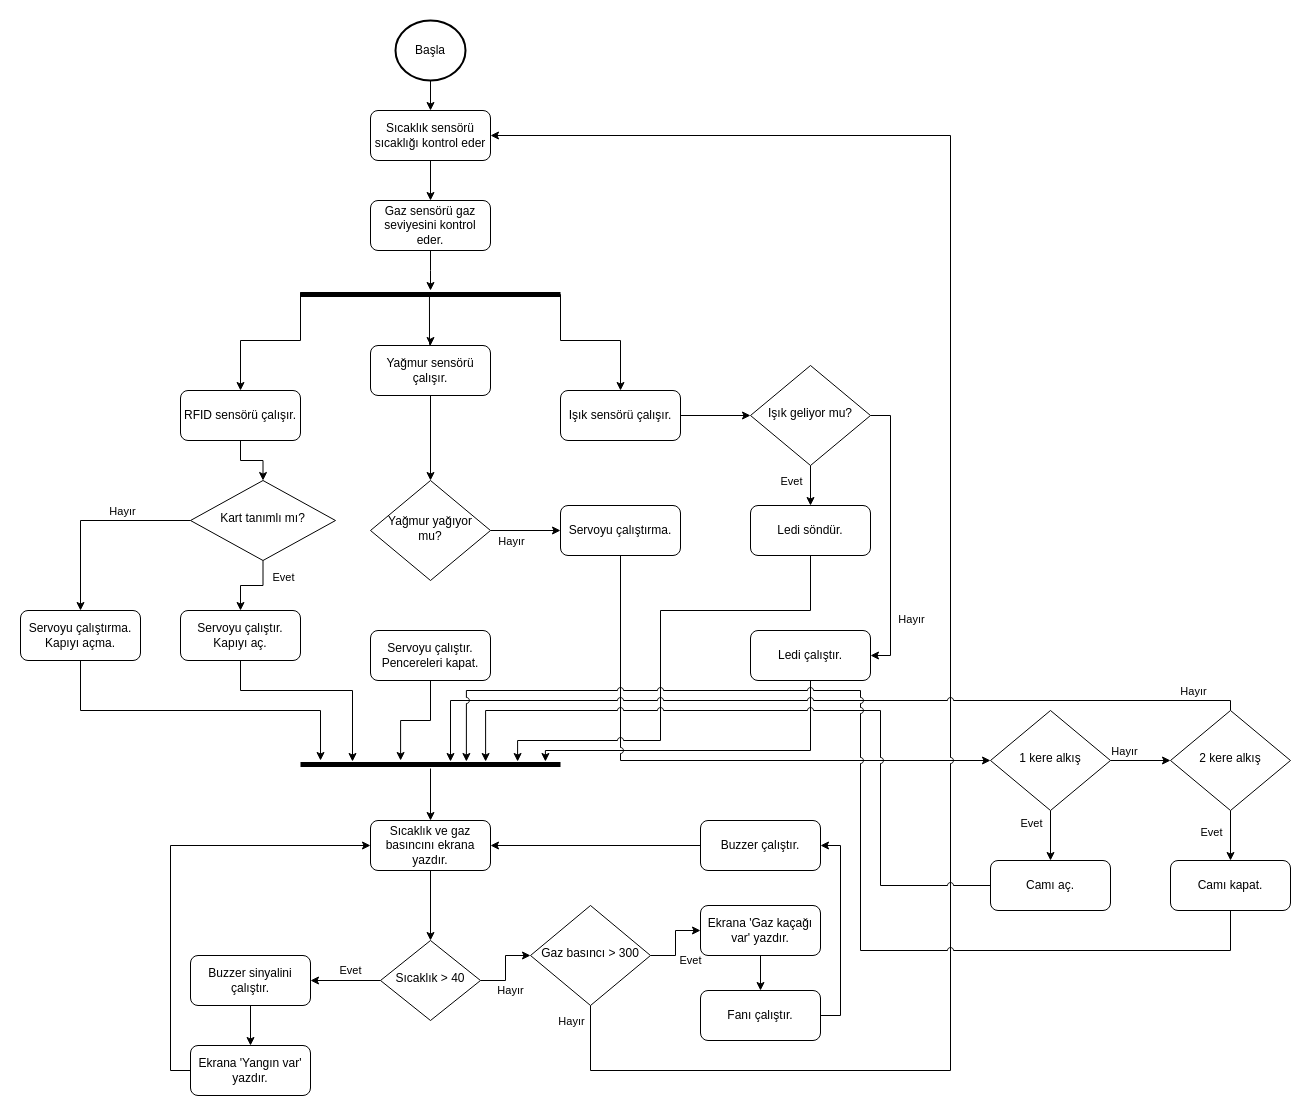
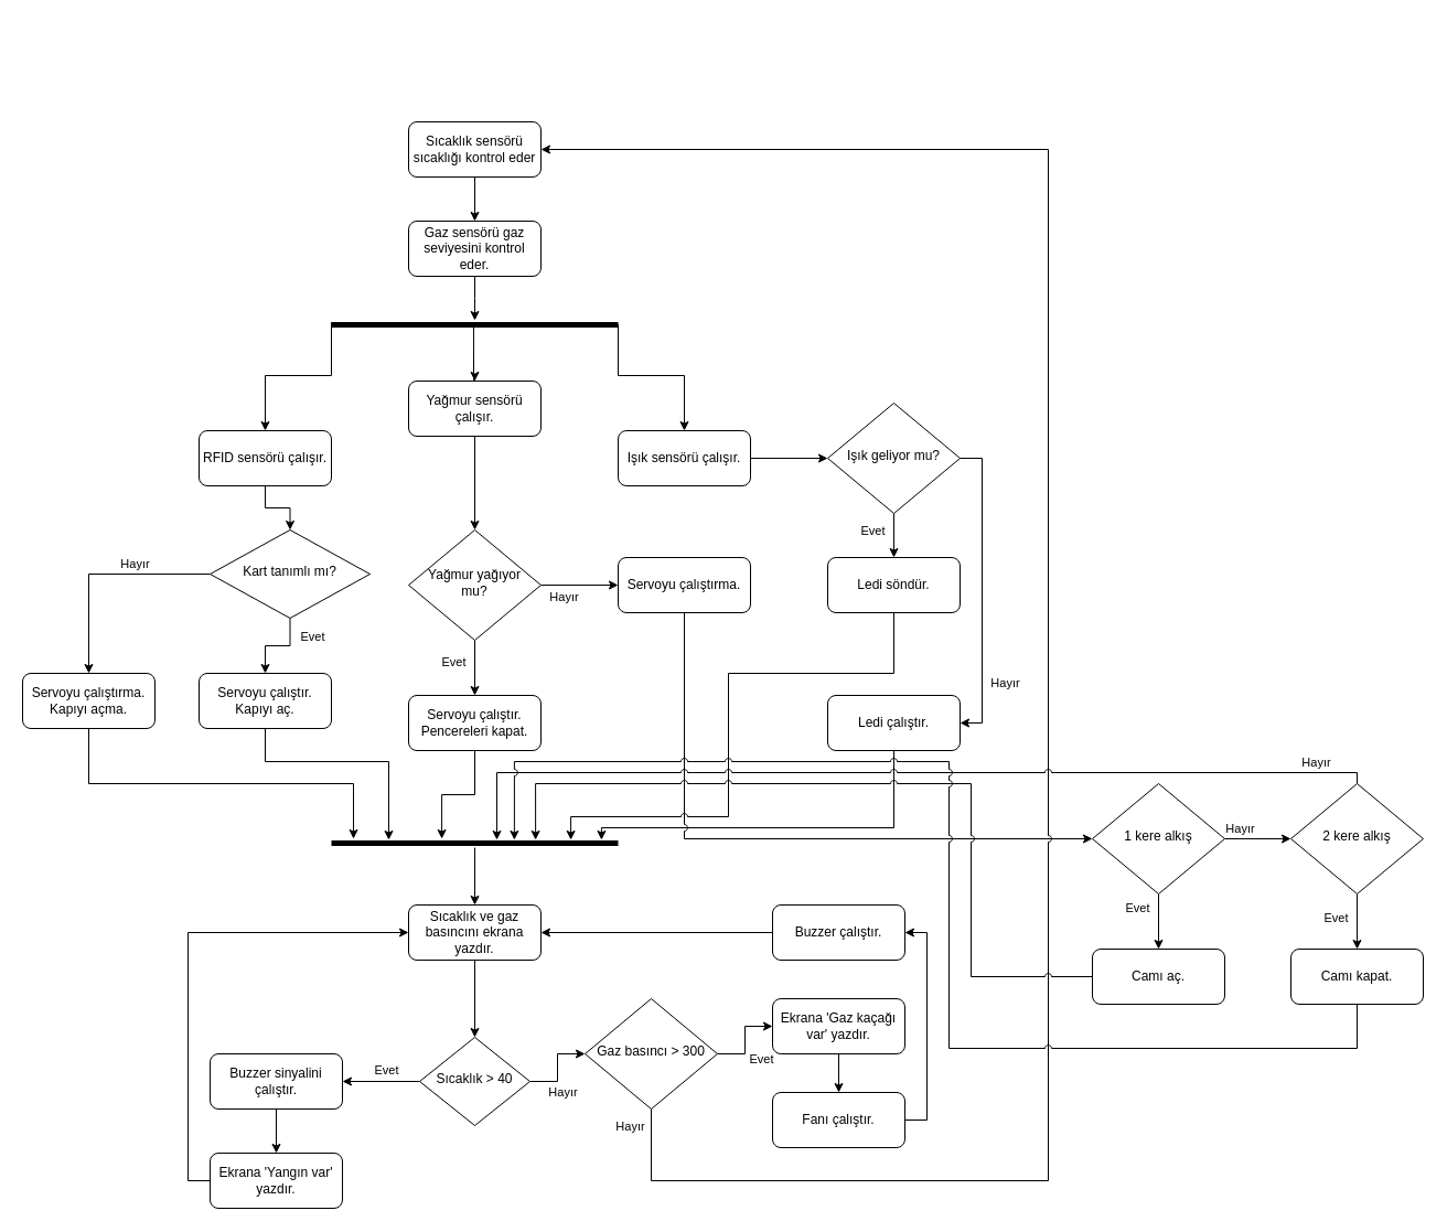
- <mxCell id="8" value="Başla" style="strokeWidth=2;html=1;shape=mxgraph.flowchart.start_2;whiteSpace=wrap;" parent="1" vertex="1"><mxGeometry x="395" y="20" width="70" height="60" as="geometry" /></mxCell>
- <mxCell id="7" style="edgeStyle=orthogonalEdgeStyle;rounded=0;orthogonalLoop=1;jettySize=auto;html=1;" parent="1" source="8" target="3" edge="1"><mxGeometry relative="1" as="geometry"><mxPoint x="430" y="140" as="targetPoint" /></mxGeometry></mxCell>
+ <mxCell id="37" style="edgeStyle=orthogonalEdgeStyle;rounded=0;orthogonalLoop=1;jettySize=auto;html=1;startArrow=none;startFill=0;endArrow=classic;endFill=1;strokeWidth=1;entryX=0.5;entryY=0;entryDx=0;entryDy=0;" parent="1" source="41" target="43" edge="1"><mxGeometry relative="1" as="geometry"><mxPoint x="430" y="630" as="targetPoint" /></mxGeometry></mxCell>
+ <mxCell id="38" value="Evet" style="edgeLabel;html=1;align=center;verticalAlign=middle;resizable=0;points=[];" parent="37" vertex="1" connectable="0"><mxGeometry x="-0.24" y="-3" relative="1" as="geometry"><mxPoint x="-17" as="offset" /></mxGeometry></mxCell>
